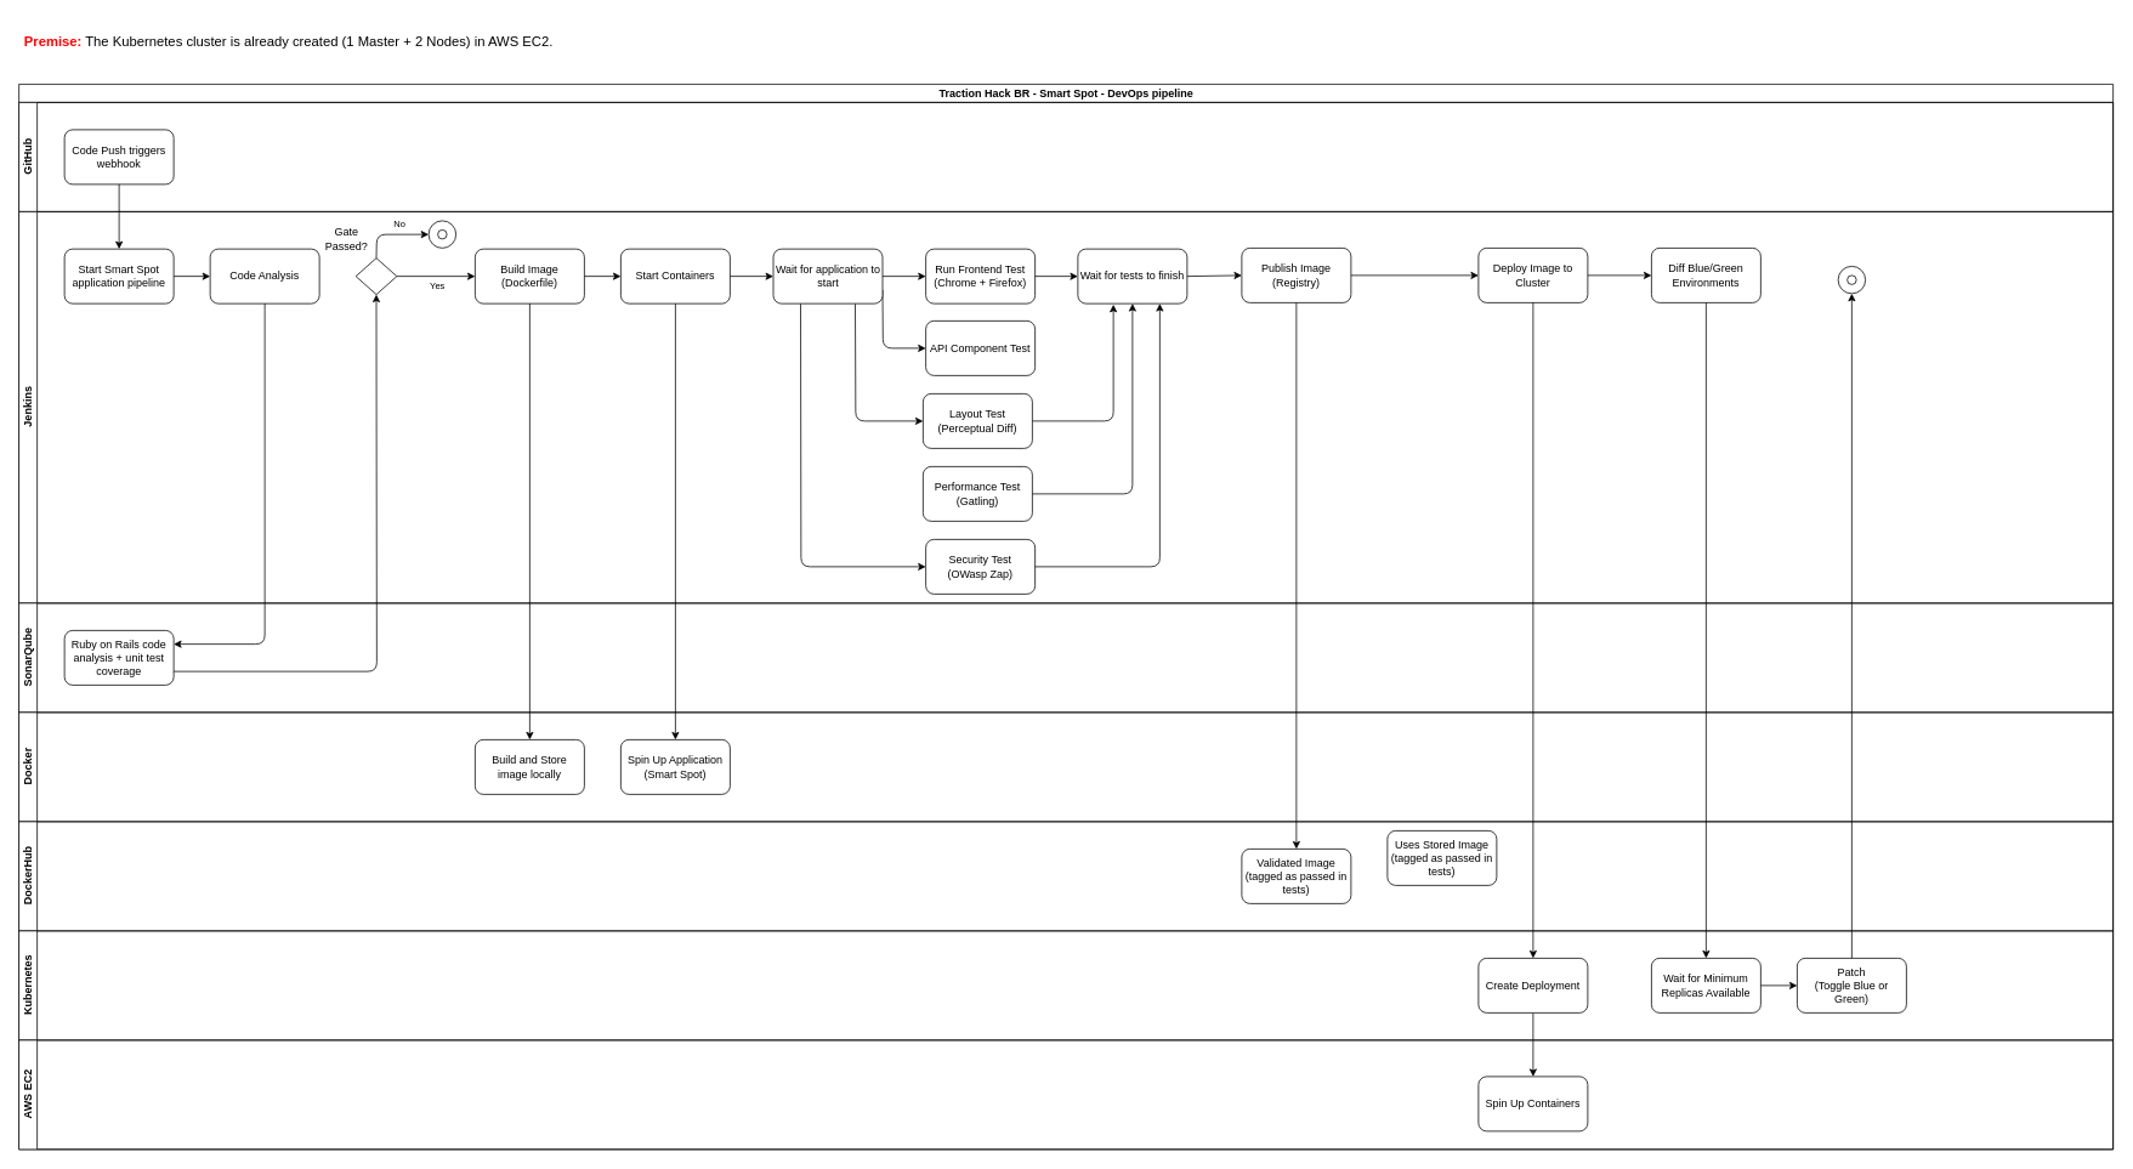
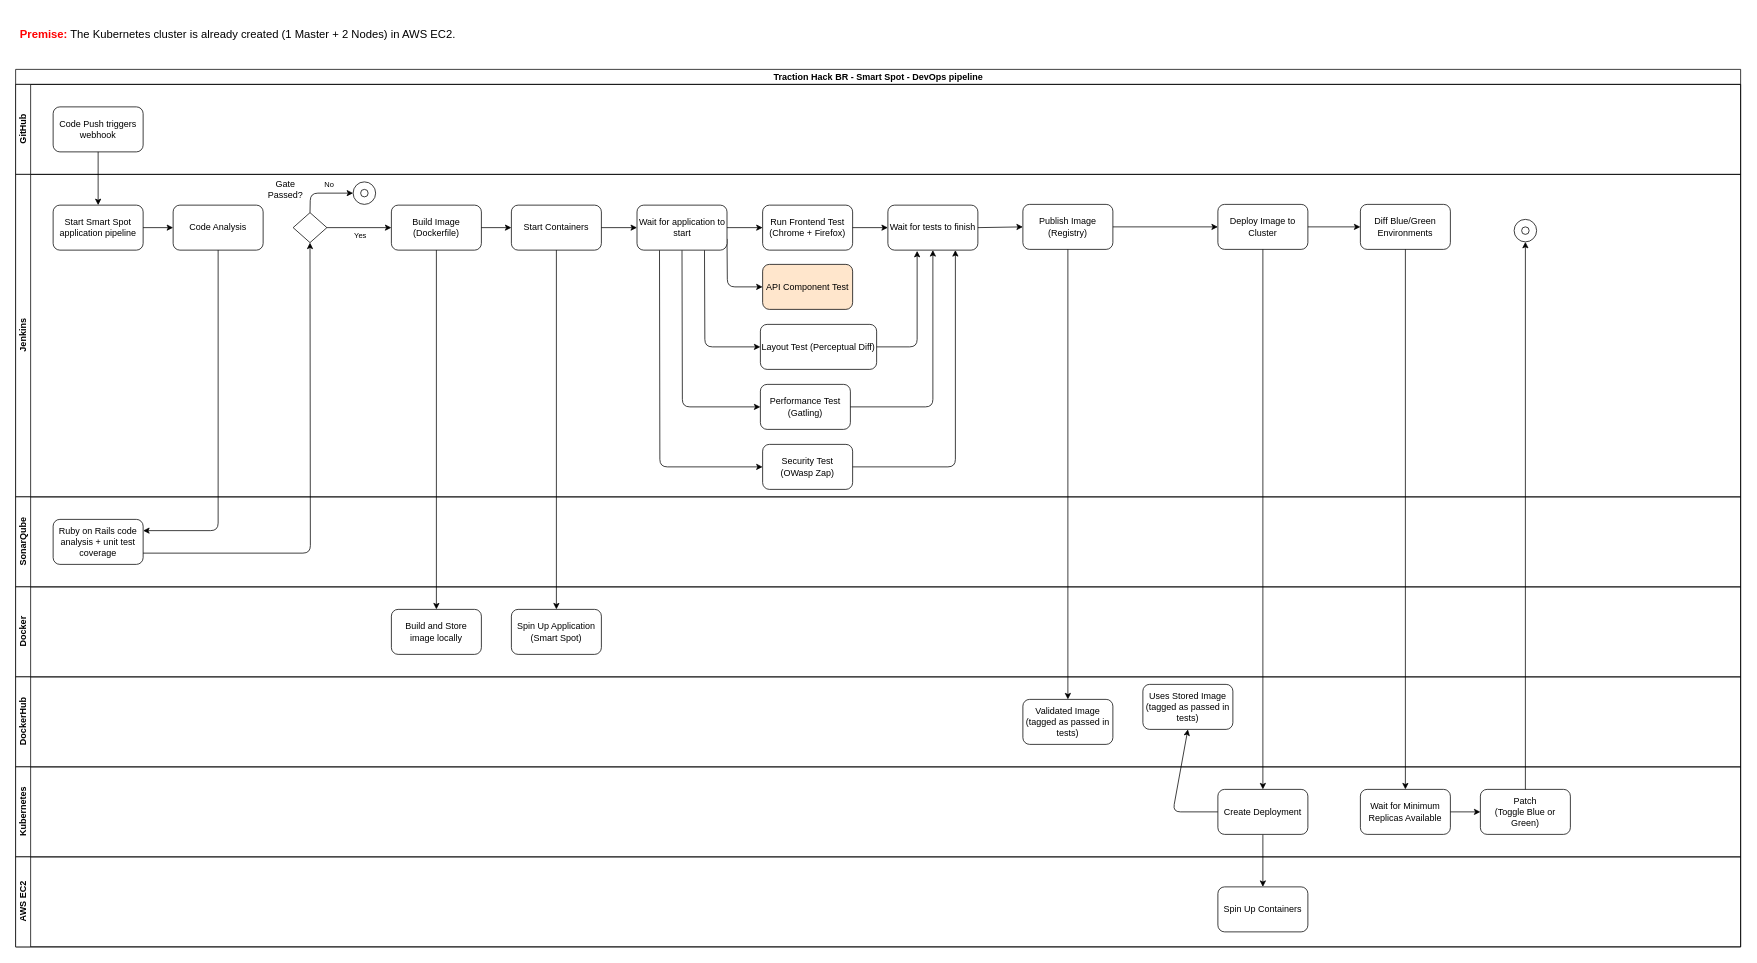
- <mxCell id="10" value="Gate Passed?" style="text;html=1;strokeColor=none;fillColor=none;align=center;verticalAlign=middle;whiteSpace=wrap;rounded=0;" parent="5" vertex="1"><mxGeometry x="340" y="20" width="40" height="20" as="geometry" /></mxCell>
+ <mxCell id="10" value="Gate Passed?" style="text;html=1;strokeColor=none;fillColor=none;align=center;verticalAlign=middle;whiteSpace=wrap;rounded=0;" parent="5" vertex="1"><mxGeometry x="340" y="10" width="40" height="20" as="geometry" /></mxCell>
- <mxCell id="22" value="API Component Test" style="rounded=1;whiteSpace=wrap;html=1;fontSize=12;" parent="5" vertex="1"><mxGeometry x="996" y="120" width="120" height="60" as="geometry" /></mxCell>
+ <mxCell id="22" value="API Component Test" style="rounded=1;whiteSpace=wrap;html=1;fontSize=12;fillColor=#ffe6cc;" parent="5" vertex="1"><mxGeometry x="996" y="120" width="120" height="60" as="geometry" /></mxCell>
- <mxCell id="24" value="Layout Test (Perceptual Diff)" style="rounded=1;whiteSpace=wrap;html=1;fontSize=12;" parent="5" vertex="1"><mxGeometry x="993" y="200" width="120" height="60" as="geometry" /></mxCell>
+ <mxCell id="24" value="Layout Test (Perceptual Diff)" style="rounded=1;whiteSpace=wrap;html=1;fontSize=12;" parent="5" vertex="1"><mxGeometry x="993" y="200" width="155" height="60" as="geometry" /></mxCell>
+ <mxCell id="27" value="" style="endArrow=classic;html=1;fontSize=12;exitX=0.5;exitY=1;exitDx=0;exitDy=0;entryX=0;entryY=0.5;entryDx=0;entryDy=0;" parent="5" source="44" target="26" edge="1"><mxGeometry width="50" height="50" relative="1" as="geometry"><mxPoint x="1349" y="190" as="sourcePoint" /><mxPoint x="1399" y="140" as="targetPoint" /><Array as="points"><mxPoint x="889" y="310" /></Array></mxGeometry></mxCell>
+ <mxCell id="55" value="" style="endArrow=classic;html=1;fontSize=12;exitX=0;exitY=0.5;exitDx=0;exitDy=0;entryX=0.5;entryY=1;entryDx=0;entryDy=0;" parent="2" source="58" target="53" edge="1"><mxGeometry width="50" height="50" relative="1" as="geometry"><mxPoint x="2064" y="760" as="sourcePoint" /><mxPoint x="2114" y="710" as="targetPoint" /><Array as="points"><mxPoint x="1543" y="990" /></Array></mxGeometry></mxCell>
